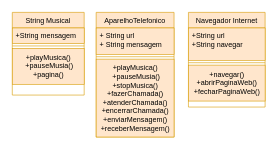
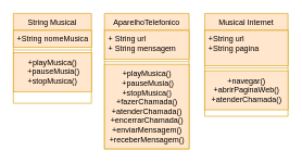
- <mxCell id="10" value="Navegador Internet" style="swimlane;fontStyle=0;align=center;verticalAlign=top;childLayout=stackLayout;horizontal=1;startSize=26;horizontalStack=0;resizeParent=1;resizeLast=0;collapsible=1;marginBottom=0;rounded=0;shadow=0;strokeWidth=1;fillColor=#ffe6cc;strokeColor=#d79b00;" vertex="1" parent="1"><mxGeometry x="314" y="20" width="128" height="158" as="geometry"><mxRectangle x="130" y="380" width="160" height="26" as="alternateBounds" /></mxGeometry></mxCell>
+ <mxCell id="10" value="Musical Internet" style="swimlane;fontStyle=0;align=center;verticalAlign=top;childLayout=stackLayout;horizontal=1;startSize=26;horizontalStack=0;resizeParent=1;resizeLast=0;collapsible=1;marginBottom=0;rounded=0;shadow=0;strokeWidth=1;fillColor=#ffe6cc;strokeColor=#d79b00;" vertex="1" parent="1"><mxGeometry x="314" y="20" width="128" height="158" as="geometry"><mxRectangle x="130" y="380" width="160" height="26" as="alternateBounds" /></mxGeometry></mxCell>
- <mxCell id="3" value="+String mensagem" style="text;align=left;verticalAlign=top;spacingLeft=4;spacingRight=4;overflow=hidden;rotatable=0;points=[[0,0.5],[1,0.5]];portConstraint=eastwest;fillColor=#ffe6cc;strokeColor=#d79b00;" parent="2" vertex="1"><mxGeometry y="26" width="120" height="26" as="geometry" /></mxCell>
+ <mxCell id="3" value="+String nomeMusica" style="text;align=left;verticalAlign=top;spacingLeft=4;spacingRight=4;overflow=hidden;rotatable=0;points=[[0,0.5],[1,0.5]];portConstraint=eastwest;fillColor=#ffe6cc;strokeColor=#d79b00;" parent="2" vertex="1"><mxGeometry y="26" width="120" height="26" as="geometry" /></mxCell>
- <mxCell id="11" value="+String url&#10;+String navegar" style="text;align=left;verticalAlign=top;spacingLeft=4;spacingRight=4;overflow=hidden;rotatable=0;points=[[0,0.5],[1,0.5]];portConstraint=eastwest;fillColor=#ffe6cc;strokeColor=#d79b00;" vertex="1" parent="10"><mxGeometry y="26" width="128" height="54" as="geometry" /></mxCell>
+ <mxCell id="11" value="+String url&#10;+String pagina" style="text;align=left;verticalAlign=top;spacingLeft=4;spacingRight=4;overflow=hidden;rotatable=0;points=[[0,0.5],[1,0.5]];portConstraint=eastwest;fillColor=#ffe6cc;strokeColor=#d79b00;" vertex="1" parent="10"><mxGeometry y="26" width="128" height="54" as="geometry" /></mxCell>
- <mxCell id="5" value="+playMusica()&lt;br&gt;&amp;nbsp;+pauseMusia()&lt;br&gt;+pagina()" style="text;html=1;align=center;verticalAlign=middle;resizable=0;points=[];autosize=1;strokeColor=#d79b00;fillColor=#ffe6cc;" vertex="1" parent="2"><mxGeometry y="60" width="120" height="60" as="geometry" /></mxCell>
+ <mxCell id="5" value="+playMusica()&lt;br&gt;&amp;nbsp;+pauseMusia()&lt;br&gt;+stopMusica()" style="text;html=1;align=center;verticalAlign=middle;resizable=0;points=[];autosize=1;strokeColor=#d79b00;fillColor=#ffe6cc;" vertex="1" parent="2"><mxGeometry y="60" width="120" height="60" as="geometry" /></mxCell>
- <mxCell id="13" value="+navegar()&lt;br&gt;+abrirPaginaWeb()&lt;br&gt;+fecharPaginaWeb()" style="text;html=1;align=center;verticalAlign=middle;resizable=0;points=[];autosize=1;strokeColor=#d79b00;fillColor=#ffe6cc;" vertex="1" parent="10"><mxGeometry y="88" width="128" height="60" as="geometry" /></mxCell>
+ <mxCell id="13" value="+navegar()&lt;br&gt;+abrirPaginaWeb()&lt;br&gt;+atenderChamada()" style="text;html=1;align=center;verticalAlign=middle;resizable=0;points=[];autosize=1;strokeColor=#d79b00;fillColor=#ffe6cc;" vertex="1" parent="10"><mxGeometry y="88" width="128" height="60" as="geometry" /></mxCell>
